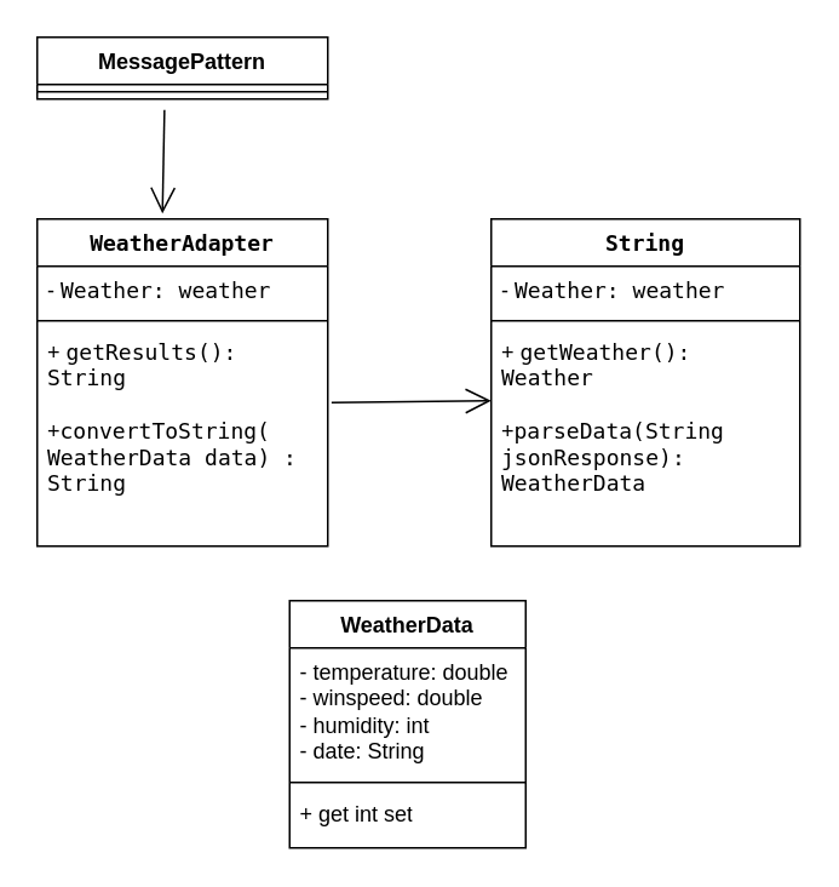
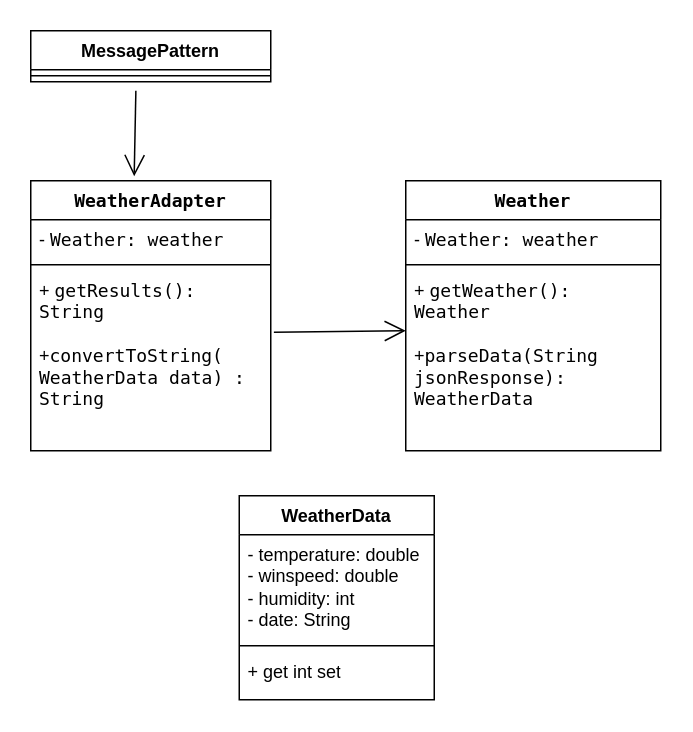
- <mxCell id="6" value="&lt;code&gt;&lt;span class=&quot;hljs-title.class&quot;&gt;String&lt;/span&gt;&lt;span class=&quot;&quot;&gt; &lt;/span&gt;&lt;/code&gt;" style="swimlane;fontStyle=1;align=center;verticalAlign=top;childLayout=stackLayout;horizontal=1;startSize=26;horizontalStack=0;resizeParent=1;resizeParentMax=0;resizeLast=0;collapsible=1;marginBottom=0;whiteSpace=wrap;html=1;" parent="1" vertex="1"><mxGeometry x="270" y="120" width="170" height="180" as="geometry" /></mxCell>
+ <mxCell id="6" value="&lt;code&gt;&lt;span class=&quot;hljs-title.class&quot;&gt;Weather&lt;/span&gt;&lt;span class=&quot;&quot;&gt; &lt;/span&gt;&lt;/code&gt;" style="swimlane;fontStyle=1;align=center;verticalAlign=top;childLayout=stackLayout;horizontal=1;startSize=26;horizontalStack=0;resizeParent=1;resizeParentMax=0;resizeLast=0;collapsible=1;marginBottom=0;whiteSpace=wrap;html=1;" parent="1" vertex="1"><mxGeometry x="270" y="120" width="170" height="180" as="geometry" /></mxCell>
